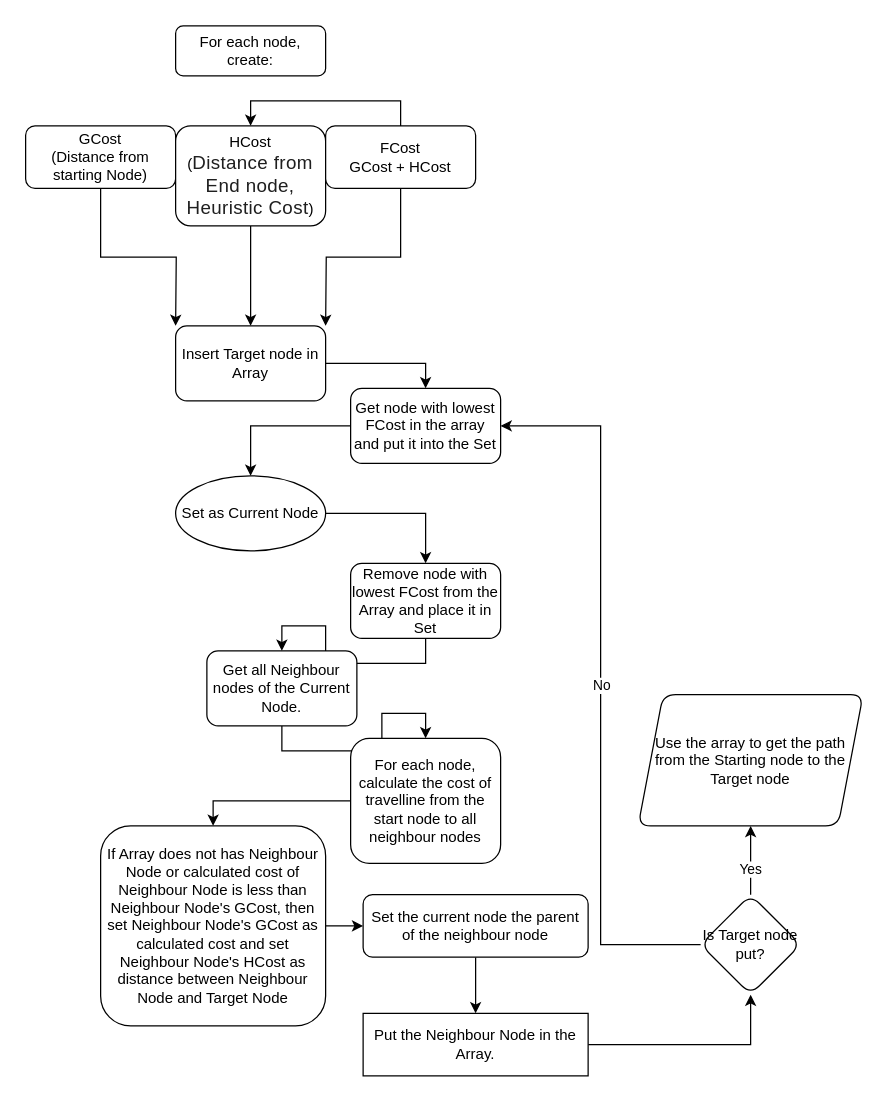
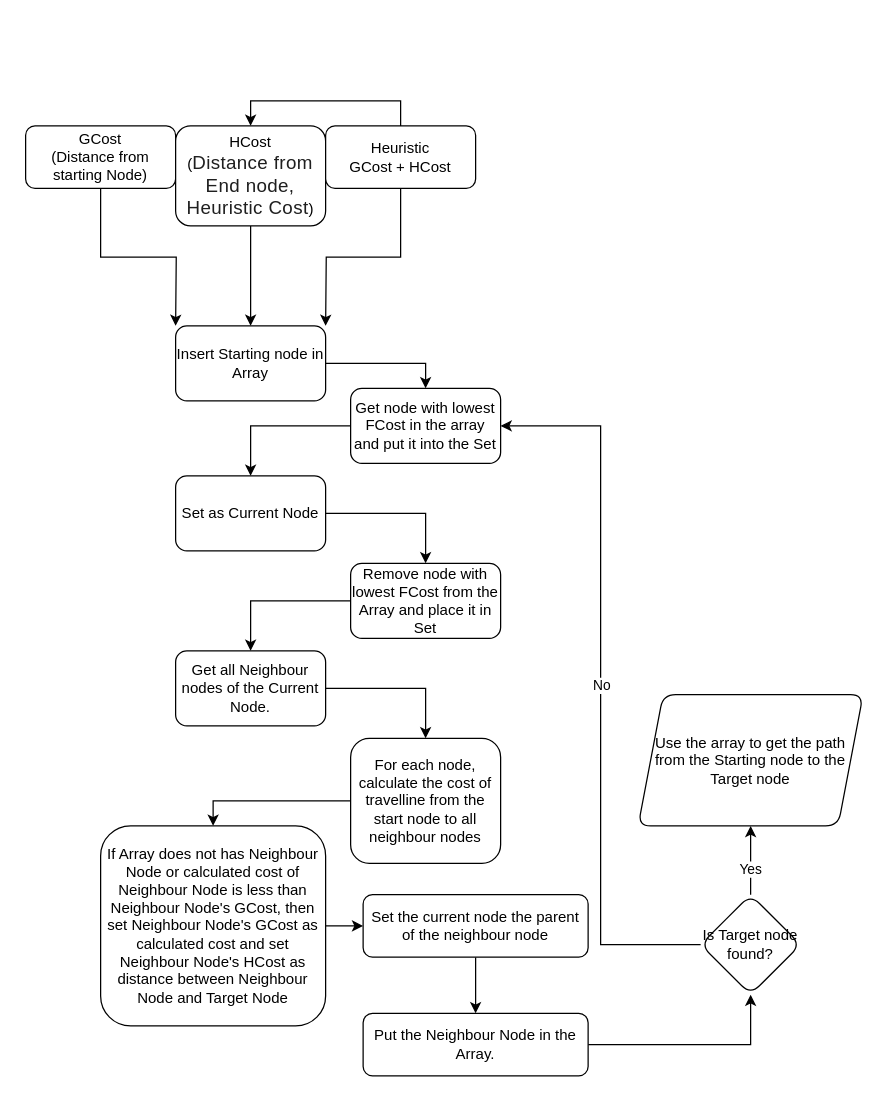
- <mxCell id="5" value="For each node, create:" style="rounded=1;whiteSpace=wrap;html=1;fontSize=12;glass=0;strokeWidth=1;shadow=0;" vertex="1" parent="1"><mxGeometry x="140" y="20" width="120" height="40" as="geometry" /></mxCell>
- <mxCell id="11" value="FCost&lt;div&gt;GCost + HCost&lt;/div&gt;" style="rounded=1;whiteSpace=wrap;html=1;fontSize=12;glass=0;strokeWidth=1;shadow=0;" vertex="1" parent="1"><mxGeometry x="260" y="100" width="120" height="50" as="geometry" /></mxCell>
+ <mxCell id="11" value="Heuristic&lt;div&gt;GCost + HCost&lt;/div&gt;" style="rounded=1;whiteSpace=wrap;html=1;fontSize=12;glass=0;strokeWidth=1;shadow=0;" vertex="1" parent="1"><mxGeometry x="260" y="100" width="120" height="50" as="geometry" /></mxCell>
- <mxCell id="15" value="Insert Target node in Array" style="rounded=1;whiteSpace=wrap;html=1;fontSize=12;glass=0;strokeWidth=1;shadow=0;" vertex="1" parent="1"><mxGeometry x="140" y="260" width="120" height="60" as="geometry" /></mxCell>
+ <mxCell id="15" value="Insert Starting node in Array" style="rounded=1;whiteSpace=wrap;html=1;fontSize=12;glass=0;strokeWidth=1;shadow=0;" vertex="1" parent="1"><mxGeometry x="140" y="260" width="120" height="60" as="geometry" /></mxCell>
- <mxCell id="13" value="Set as Current Node" style="ellipse;whiteSpace=wrap;html=1;fontSize=12;glass=0;strokeWidth=1;shadow=0;" vertex="1" parent="1"><mxGeometry x="140" y="380" width="120" height="60" as="geometry" /></mxCell>
+ <mxCell id="13" value="Set as Current Node" style="rounded=1;whiteSpace=wrap;html=1;fontSize=12;glass=0;strokeWidth=1;shadow=0;" vertex="1" parent="1"><mxGeometry x="140" y="380" width="120" height="60" as="geometry" /></mxCell>
- <mxCell id="19" value="Get all Neighbour nodes of the Current Node." style="rounded=1;whiteSpace=wrap;html=1;fontSize=12;glass=0;strokeWidth=1;shadow=0;" vertex="1" parent="1"><mxGeometry x="165" y="520" width="120" height="60" as="geometry" /></mxCell>
+ <mxCell id="19" value="Get all Neighbour nodes of the Current Node." style="rounded=1;whiteSpace=wrap;html=1;fontSize=12;glass=0;strokeWidth=1;shadow=0;" vertex="1" parent="1"><mxGeometry x="140" y="520" width="120" height="60" as="geometry" /></mxCell>
- <mxCell id="32" value="Is Target node put?" style="rhombus;whiteSpace=wrap;html=1;rounded=1;glass=0;strokeWidth=1;shadow=0;" vertex="1" parent="1"><mxGeometry x="560" y="715" width="80" height="80" as="geometry" /></mxCell>
+ <mxCell id="32" value="Is Target node found?" style="rhombus;whiteSpace=wrap;html=1;rounded=1;glass=0;strokeWidth=1;shadow=0;" vertex="1" parent="1"><mxGeometry x="560" y="715" width="80" height="80" as="geometry" /></mxCell>
- <mxCell id="27" value="Put the Neighbour Node in the Array." style="whiteSpace=wrap;html=1;fontSize=12;glass=0;strokeWidth=1;shadow=0;rounded=0;" vertex="1" parent="1"><mxGeometry x="290" y="810" width="180" height="50" as="geometry" /></mxCell>
+ <mxCell id="27" value="Put the Neighbour Node in the Array." style="rounded=1;whiteSpace=wrap;html=1;fontSize=12;glass=0;strokeWidth=1;shadow=0;" vertex="1" parent="1"><mxGeometry x="290" y="810" width="180" height="50" as="geometry" /></mxCell>
